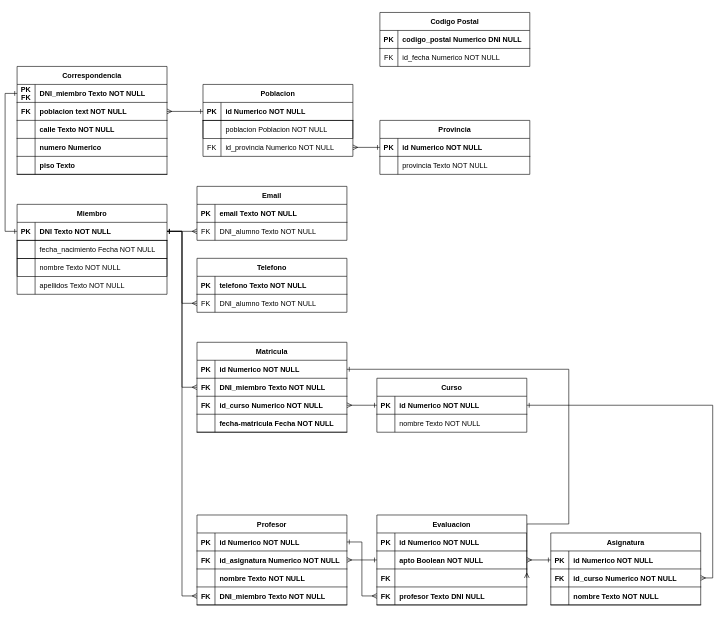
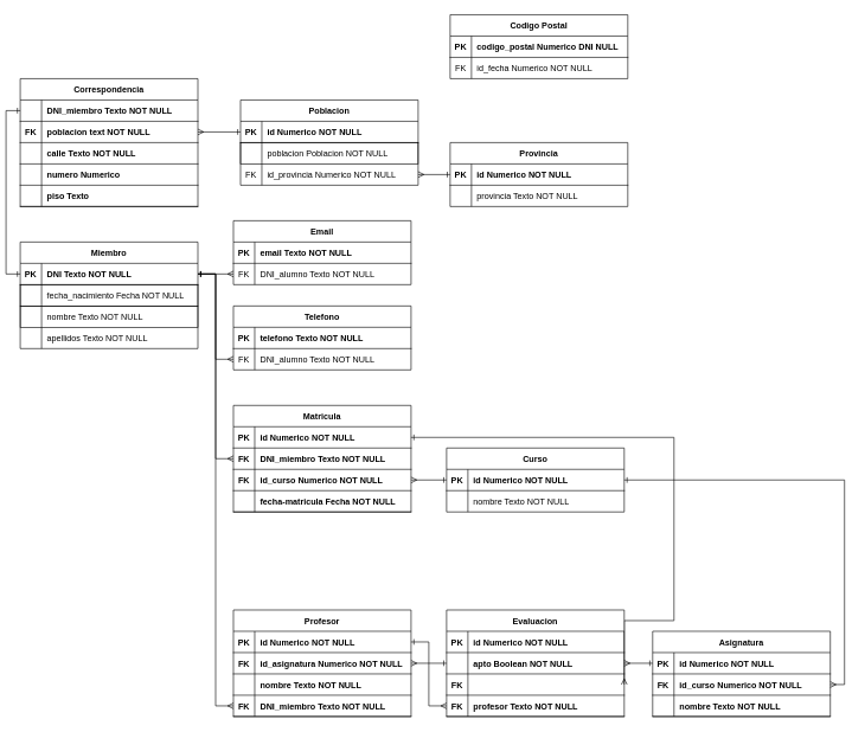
- <mxCell id="65" value="PK&#10;FK" style="shape=partialRectangle;overflow=hidden;connectable=0;fillColor=none;top=0;left=0;bottom=0;right=0;fontStyle=1;strokeColor=default;" parent="64" vertex="1"><mxGeometry width="30" height="30" as="geometry"><mxRectangle width="30" height="30" as="alternateBounds" /></mxGeometry></mxCell>
- <mxCell id="136" value="profesor Texto DNI NULL" style="shape=partialRectangle;overflow=hidden;connectable=0;fillColor=none;top=0;left=0;bottom=0;right=0;align=left;spacingLeft=6;fontStyle=1;strokeColor=default;" parent="134" vertex="1"><mxGeometry x="30" width="220" height="30" as="geometry"><mxRectangle width="220" height="30" as="alternateBounds" /></mxGeometry></mxCell>
+ <mxCell id="136" value="profesor Texto NOT NULL" style="shape=partialRectangle;overflow=hidden;connectable=0;fillColor=none;top=0;left=0;bottom=0;right=0;align=left;spacingLeft=6;fontStyle=1;strokeColor=default;" parent="134" vertex="1"><mxGeometry x="30" width="220" height="30" as="geometry"><mxRectangle width="220" height="30" as="alternateBounds" /></mxGeometry></mxCell>
